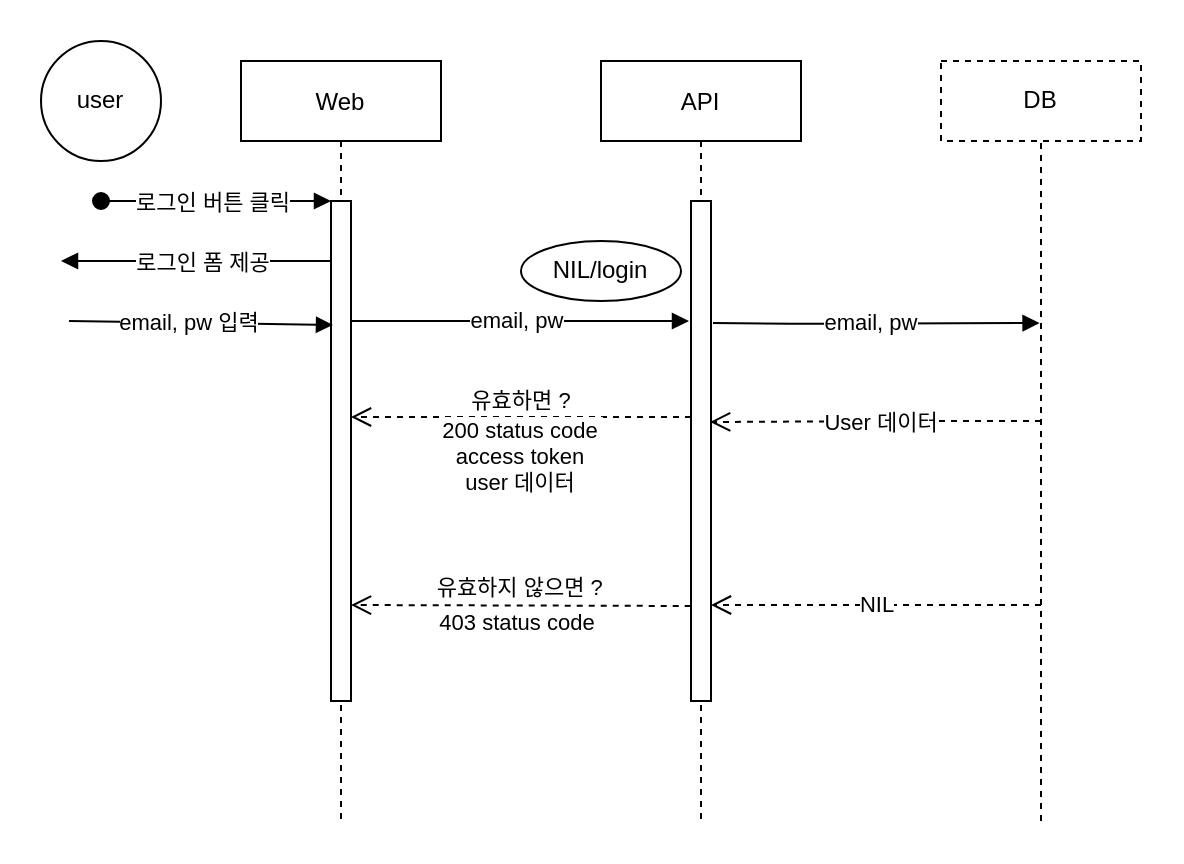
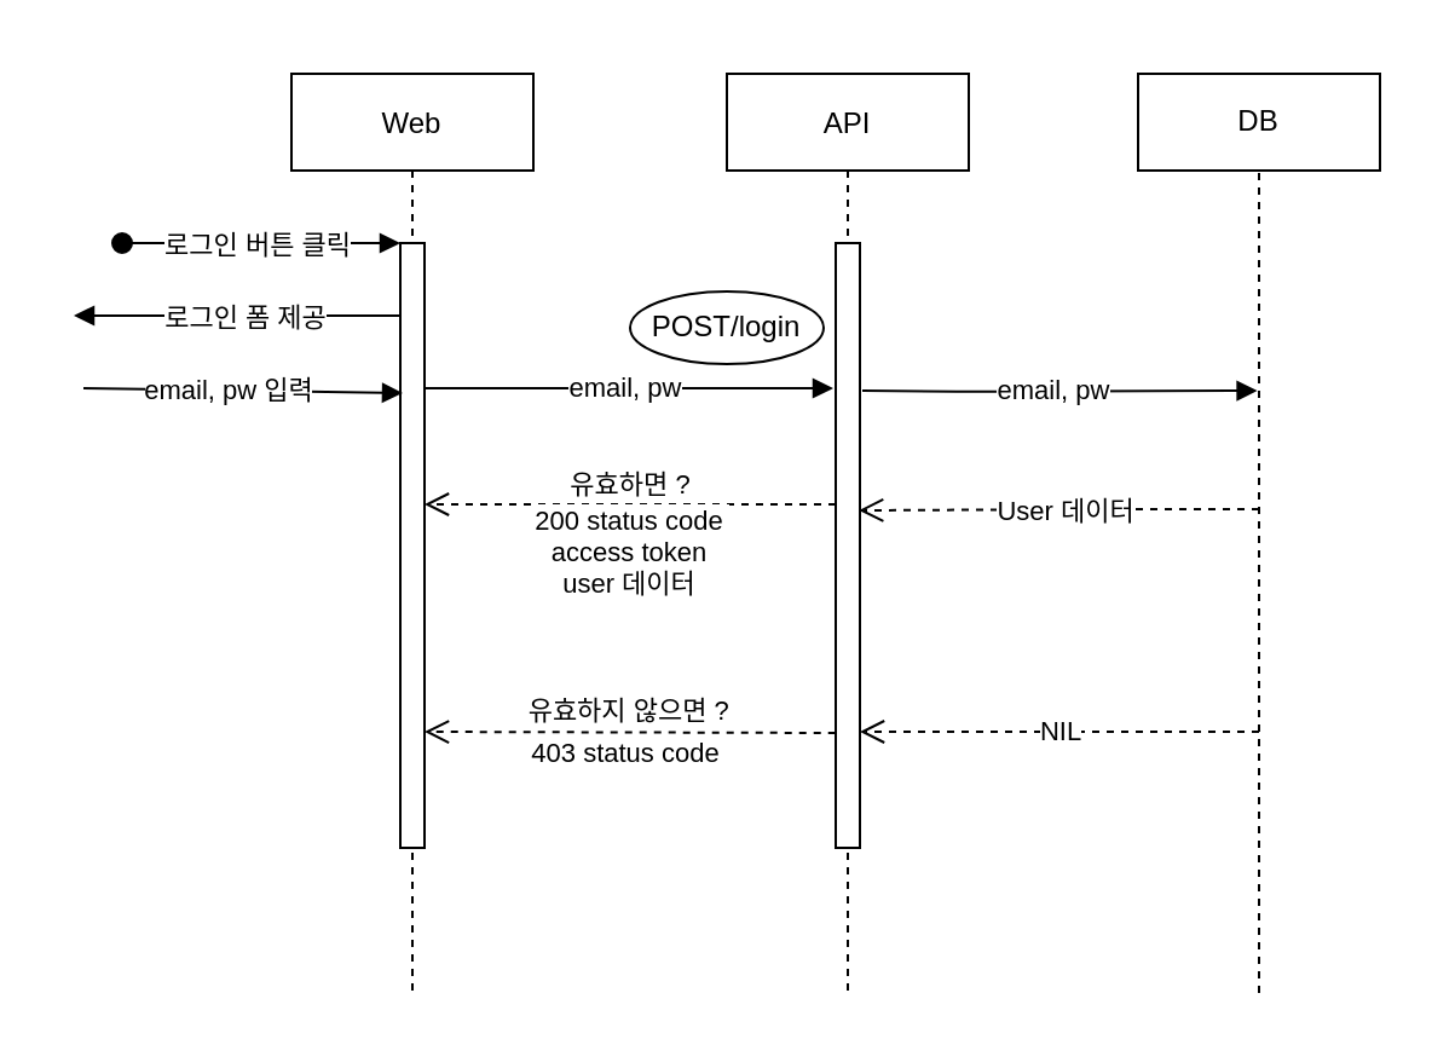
- <mxCell id="14" value="user" style="ellipse;whiteSpace=wrap;html=1;aspect=fixed;" vertex="1" parent="1"><mxGeometry x="20" y="20" width="60" height="60" as="geometry" /></mxCell>
- <mxCell id="15" value="DB" style="rounded=0;whiteSpace=wrap;html=1;dashed=1;" vertex="1" parent="1"><mxGeometry x="470" y="30" width="100" height="40" as="geometry" /></mxCell>
+ <mxCell id="15" value="DB" style="rounded=0;whiteSpace=wrap;html=1;" vertex="1" parent="1"><mxGeometry x="470" y="30" width="100" height="40" as="geometry" /></mxCell>
- <mxCell id="20" value="NIL/login" style="ellipse;whiteSpace=wrap;html=1;" vertex="1" parent="1"><mxGeometry x="260" y="120" width="80" height="30" as="geometry" /></mxCell>
+ <mxCell id="20" value="POST/login" style="ellipse;whiteSpace=wrap;html=1;" vertex="1" parent="1"><mxGeometry x="260" y="120" width="80" height="30" as="geometry" /></mxCell>
